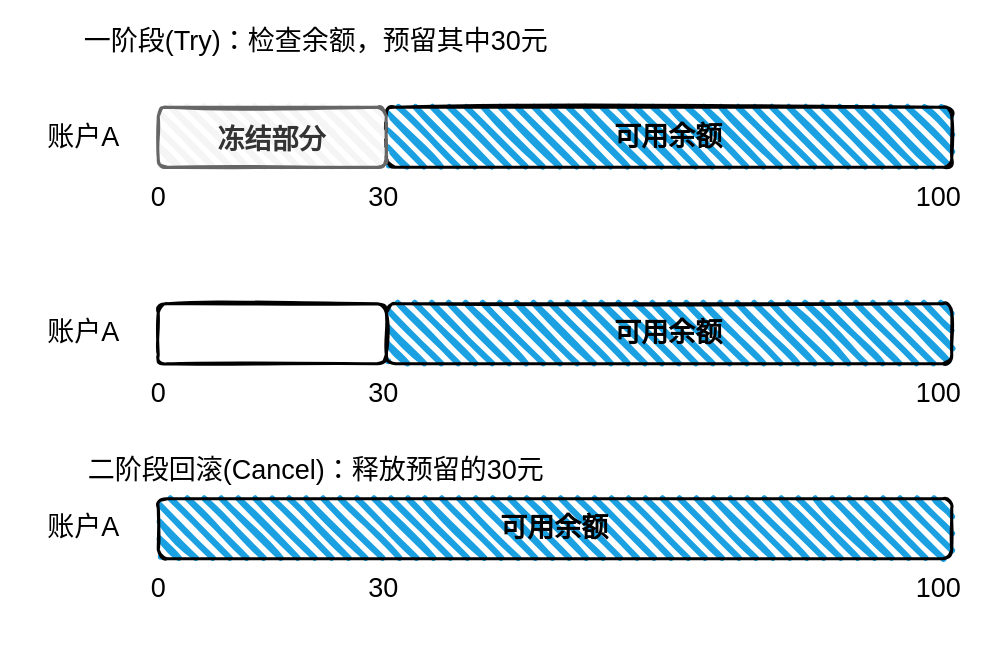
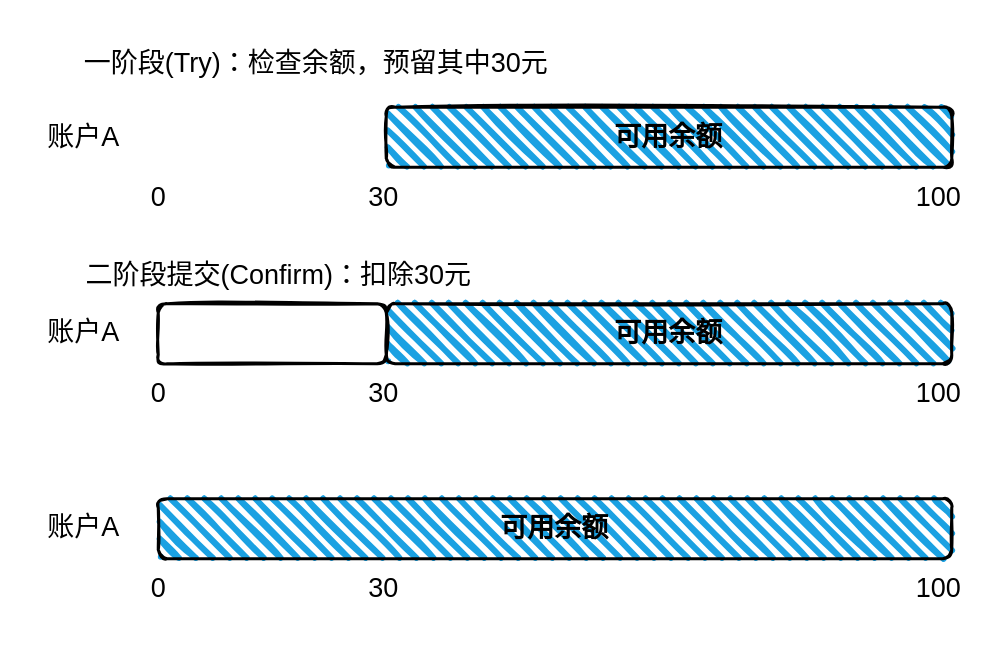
- <mxCell id="4" value="&lt;font style=&quot;font-size: 18px;&quot;&gt;一阶段(Try)：检查余额，预留其中30元&lt;/font&gt;" style="text;html=1;align=center;verticalAlign=middle;resizable=0;points=[];autosize=1;strokeColor=none;fillColor=none;fontSize=24;fontColor=#000000;" vertex="1" parent="1"><mxGeometry x="45" y="5" width="330" height="40" as="geometry" /></mxCell>
+ <mxCell id="4" value="&lt;font style=&quot;font-size: 18px;&quot;&gt;一阶段(Try)：检查余额，预留其中30元&lt;/font&gt;" style="text;html=1;align=center;verticalAlign=middle;resizable=0;points=[];autosize=1;strokeColor=none;fillColor=none;fontSize=24;fontColor=#000000;" vertex="1" parent="1"><mxGeometry x="45" y="20" width="330" height="40" as="geometry" /></mxCell>
- <mxCell id="3" value="&lt;b&gt;&lt;font style=&quot;font-size: 18px;&quot;&gt;冻结部分&lt;/font&gt;&lt;/b&gt;" style="rounded=1;whiteSpace=wrap;html=1;strokeWidth=2;fillWeight=4;hachureGap=8;hachureAngle=45;sketch=1;fontSize=24;fillColor=#f5f5f5;fontColor=#333333;strokeColor=#666666;" vertex="1" parent="1"><mxGeometry x="105" y="71" width="152" height="40" as="geometry" /></mxCell>
+ <mxCell id="10" value="&lt;font style=&quot;font-size: 18px;&quot;&gt;二阶段提交(Confirm)：扣除30元&lt;/font&gt;" style="text;html=1;align=center;verticalAlign=middle;resizable=0;points=[];autosize=1;strokeColor=none;fillColor=none;fontSize=24;fontColor=#000000;" vertex="1" parent="1"><mxGeometry x="45" y="161" width="280" height="40" as="geometry" /></mxCell>
- <mxCell id="17" value="&lt;font style=&quot;font-size: 18px;&quot;&gt;二阶段回滚(Cancel)：释放预留的30元&lt;/font&gt;" style="text;html=1;align=center;verticalAlign=middle;resizable=0;points=[];autosize=1;strokeColor=none;fillColor=none;fontSize=24;fontColor=#000000;" vertex="1" parent="1"><mxGeometry x="45" y="291" width="330" height="40" as="geometry" /></mxCell>
